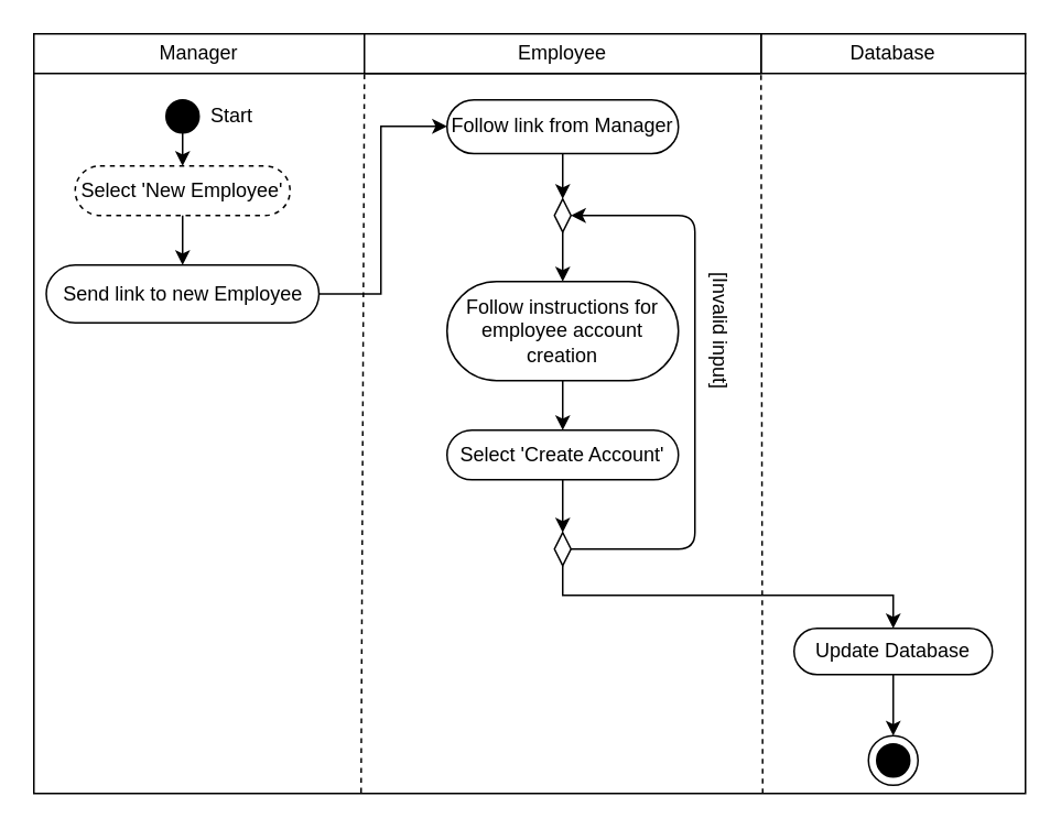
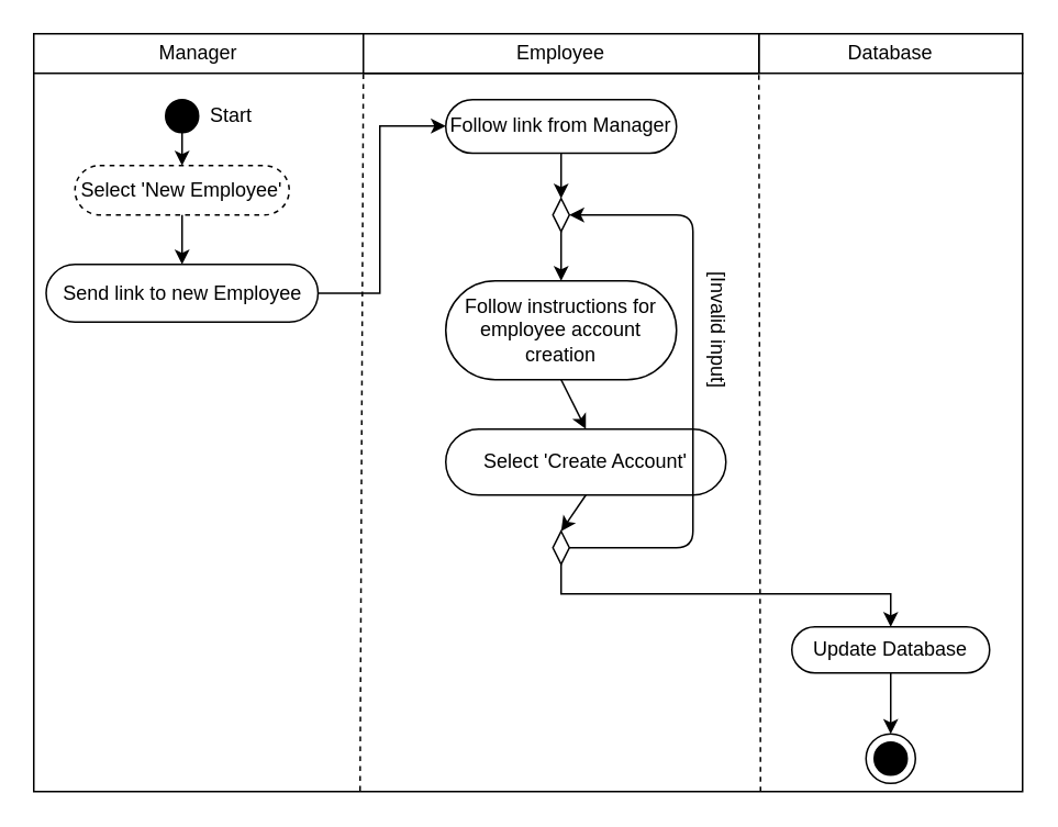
- <mxCell id="25" value="Select 'Create Account'" style="whiteSpace=wrap;html=1;rounded=1;fillColor=none;arcSize=50;" vertex="1" parent="1"><mxGeometry x="270" y="260" width="140" height="30" as="geometry" /></mxCell>
+ <mxCell id="25" value="Select 'Create Account'" style="whiteSpace=wrap;html=1;rounded=1;fillColor=none;arcSize=50;" vertex="1" parent="1"><mxGeometry x="270" y="260" width="170" height="40" as="geometry" /></mxCell>
